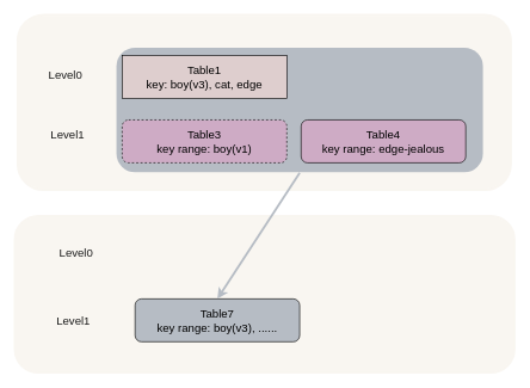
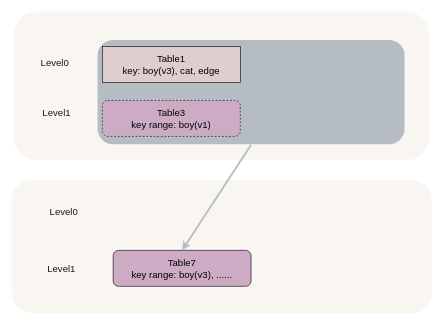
- <mxCell id="7" value="Table4&lt;br&gt;key range: edge-jealous" style="rounded=1;whiteSpace=wrap;html=1;fontSize=16;fillColor=#CEABC5;" parent="1" vertex="1"><mxGeometry x="420" y="167" width="230" height="60" as="geometry" /></mxCell>
- <mxCell id="8" value="Table7&lt;br&gt;key range: boy(v3), ......" style="rounded=1;whiteSpace=wrap;html=1;fontSize=16;fillColor=#B6BCC4;" parent="1" vertex="1"><mxGeometry x="188" y="417" width="230" height="60" as="geometry" /></mxCell>
+ <mxCell id="8" value="Table7&lt;br&gt;key range: boy(v3), ......" style="rounded=1;whiteSpace=wrap;html=1;fontSize=16;fillColor=#ceabc5;" parent="1" vertex="1"><mxGeometry x="188" y="417" width="230" height="60" as="geometry" /></mxCell>
